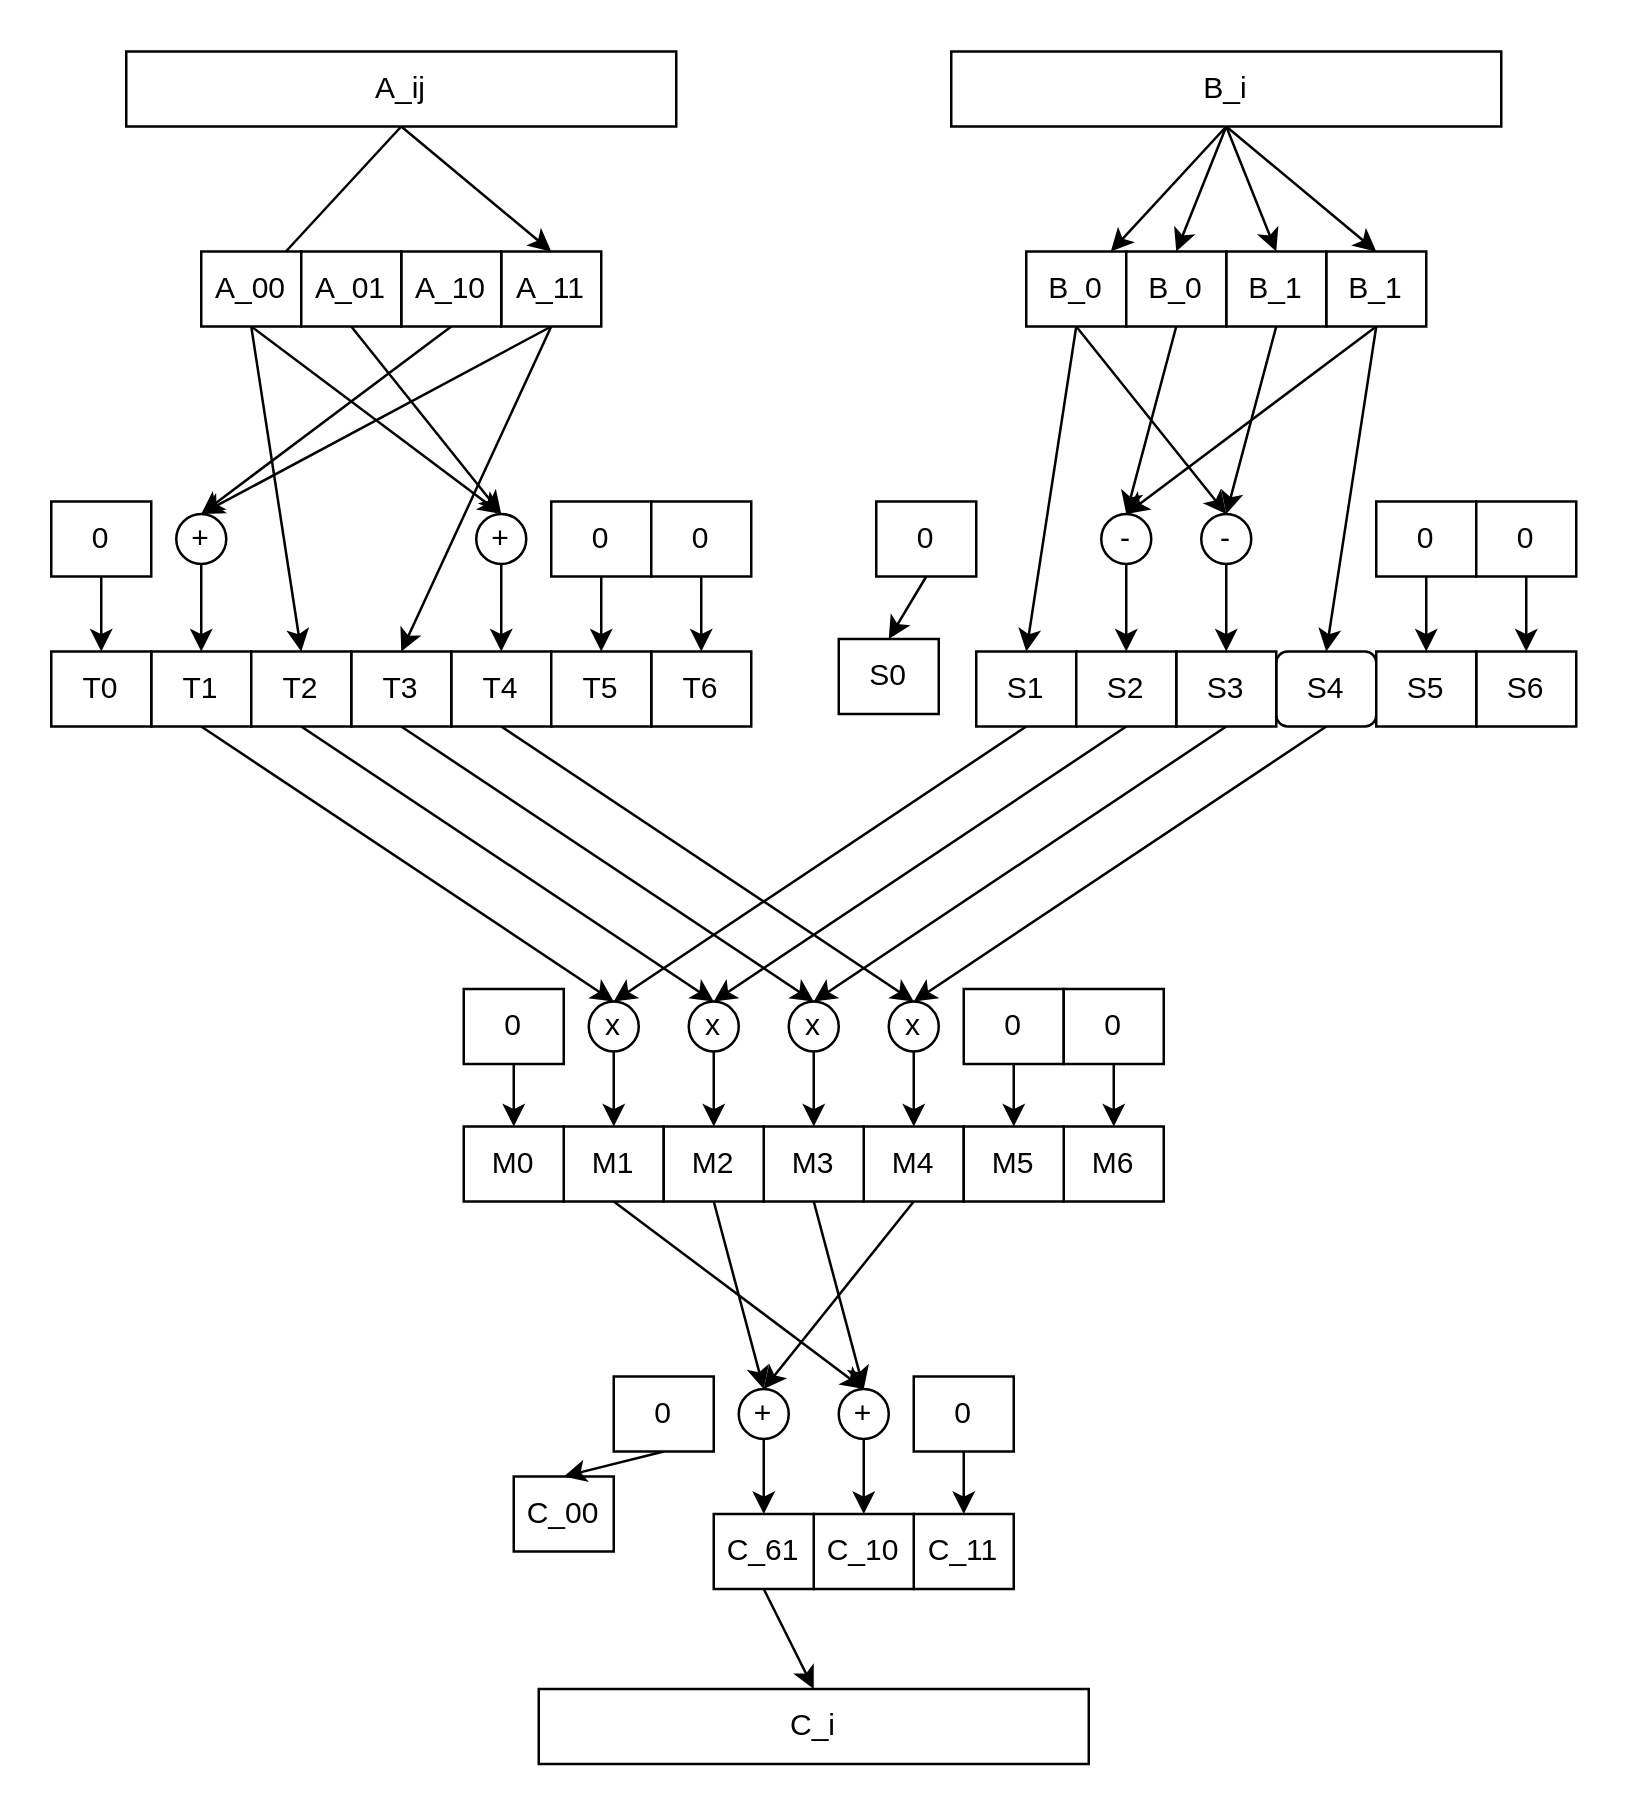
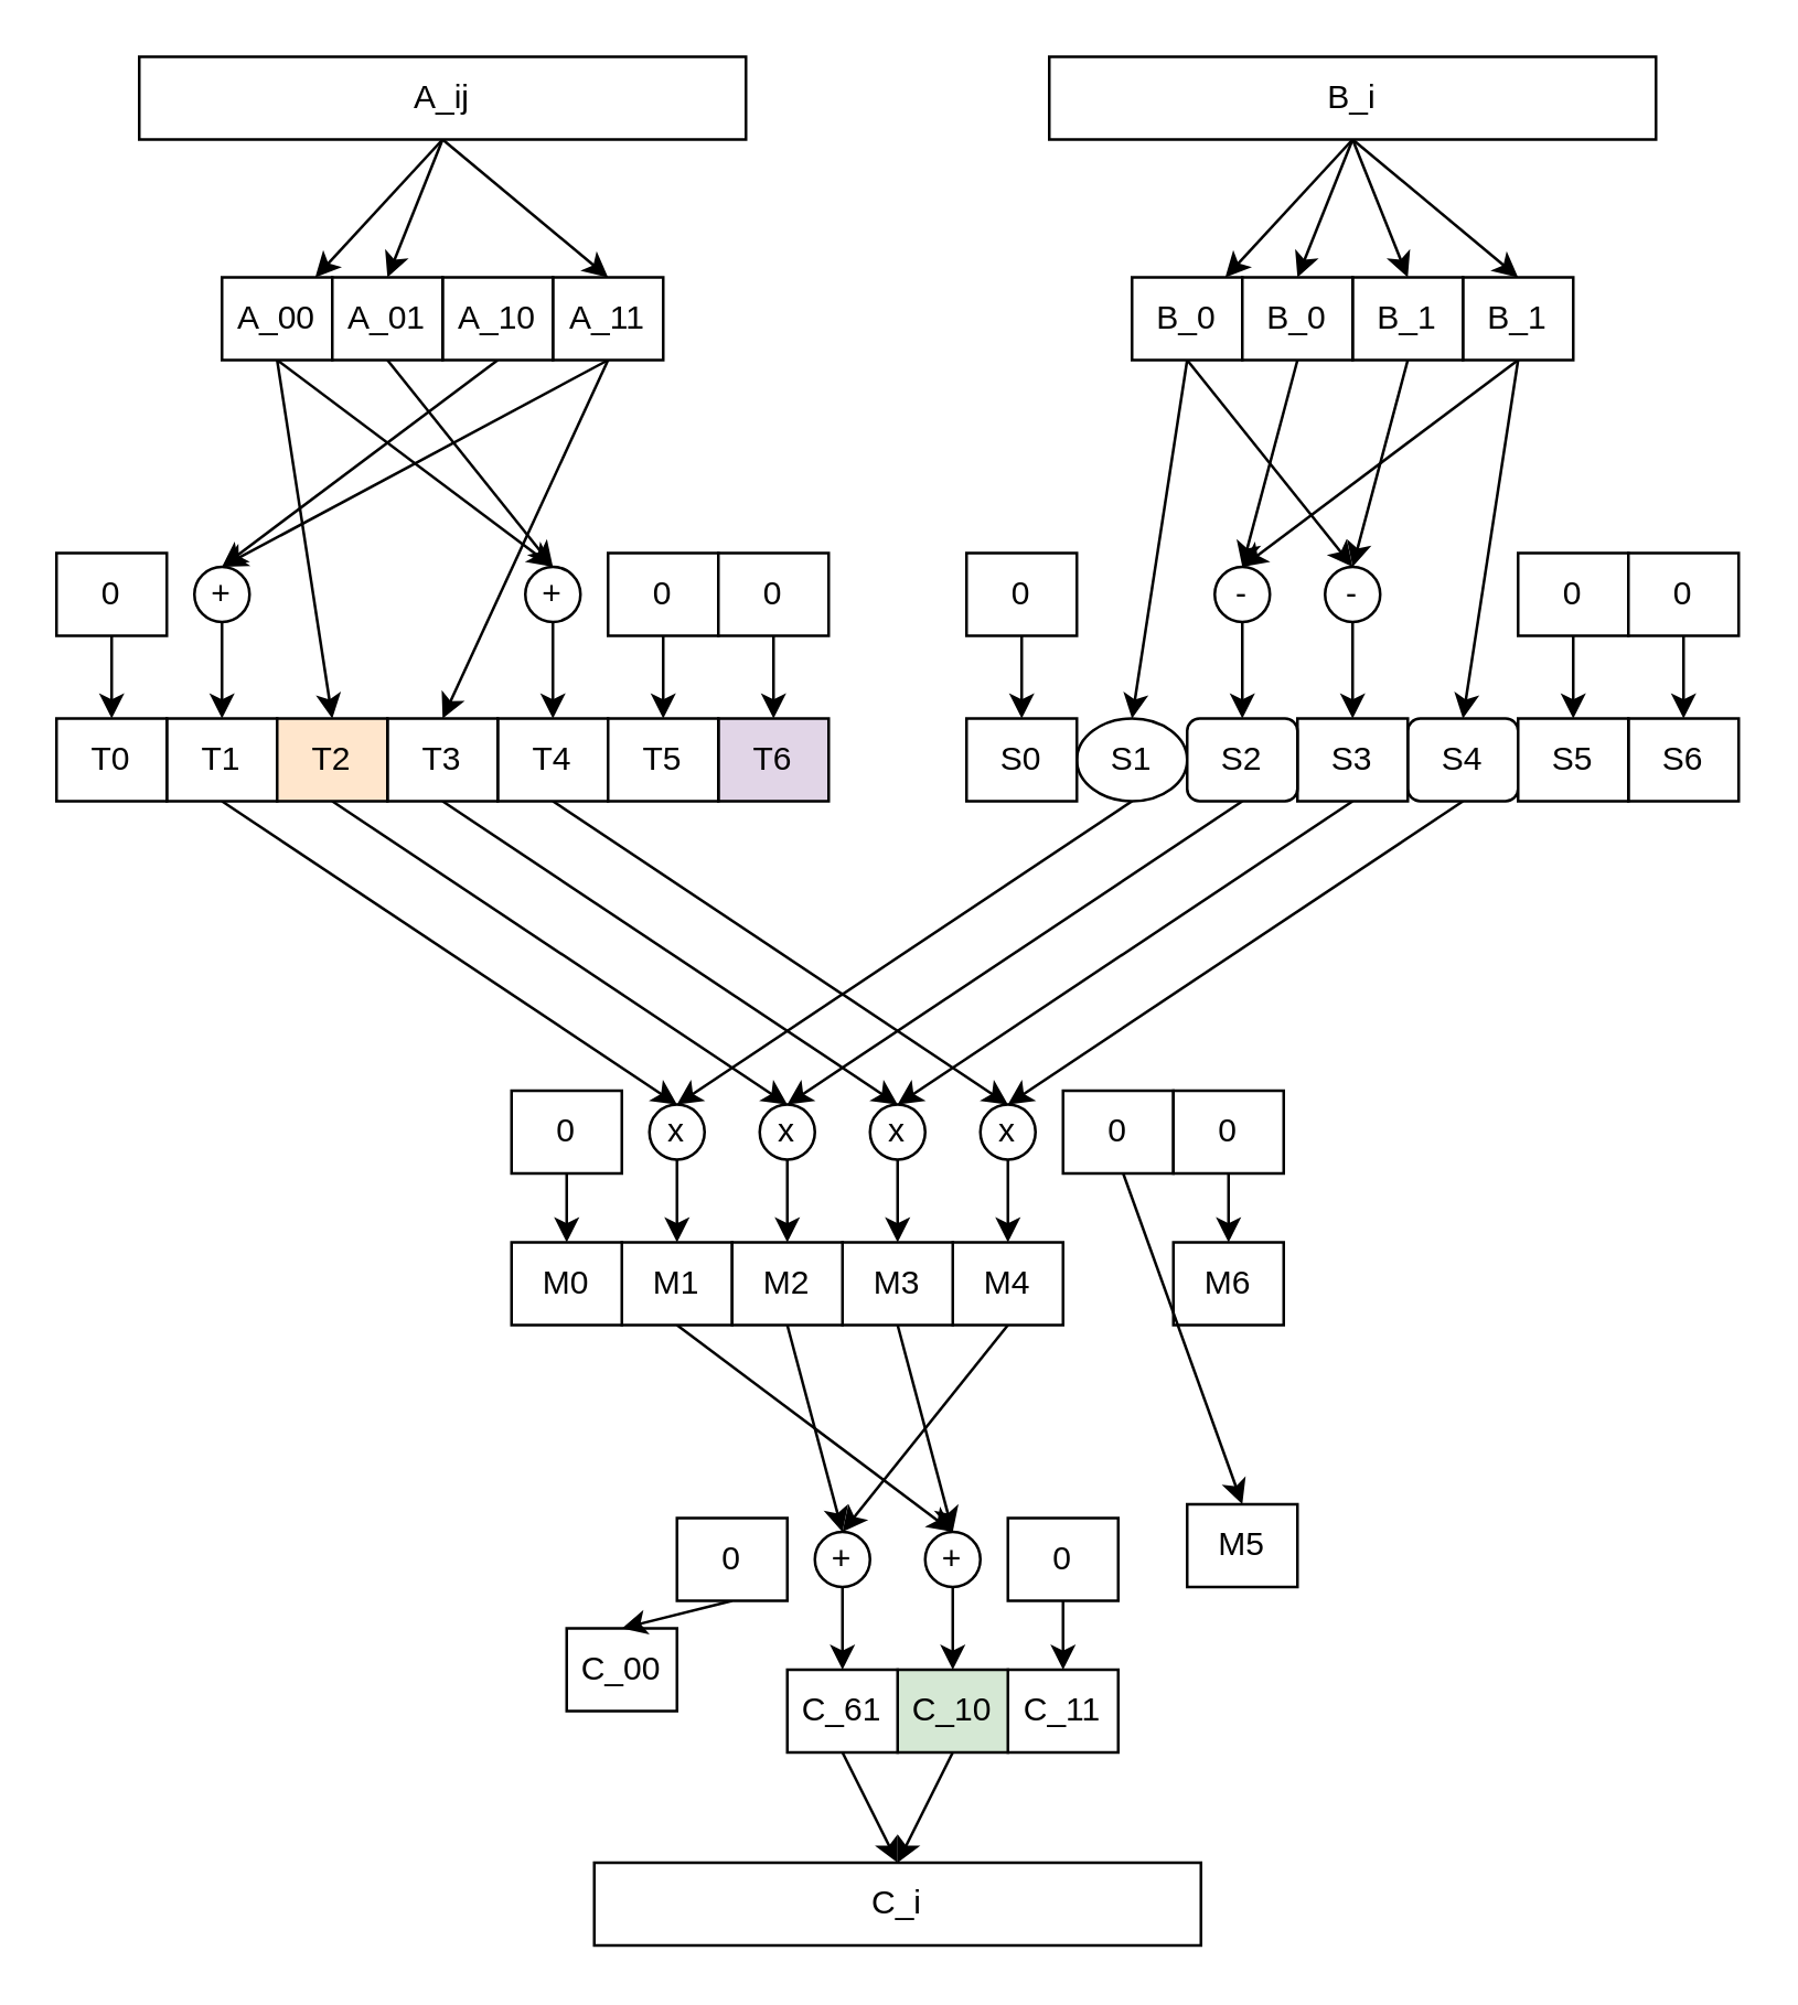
+ <mxCell id="3" style="edgeStyle=none;rounded=0;orthogonalLoop=1;jettySize=auto;html=1;exitX=0.5;exitY=1;exitDx=0;exitDy=0;entryX=0.5;entryY=0;entryDx=0;entryDy=0;" parent="1" source="5" target="15" edge="1"><mxGeometry relative="1" as="geometry" /></mxCell>
- <mxCell id="2" style="edgeStyle=none;rounded=0;orthogonalLoop=1;jettySize=auto;html=1;exitX=0.5;exitY=1;exitDx=0;exitDy=0;endArrow=none;" parent="1" source="5" target="8" edge="1"><mxGeometry relative="1" as="geometry" /></mxCell>
+ <mxCell id="2" style="edgeStyle=none;rounded=0;orthogonalLoop=1;jettySize=auto;html=1;exitX=0.5;exitY=1;exitDx=0;exitDy=0;" parent="1" source="5" target="8" edge="1"><mxGeometry relative="1" as="geometry" /></mxCell>
- <mxCell id="58" value="S0" style="rounded=0;whiteSpace=wrap;html=1;" parent="1" vertex="1"><mxGeometry x="335" y="255" width="40" height="30" as="geometry" /></mxCell>
+ <mxCell id="58" value="S0" style="rounded=0;whiteSpace=wrap;html=1;" parent="1" vertex="1"><mxGeometry x="350" y="260" width="40" height="30" as="geometry" /></mxCell>
- <mxCell id="38" value="T2" style="rounded=0;whiteSpace=wrap;html=1;" parent="1" vertex="1"><mxGeometry x="100" y="260" width="40" height="30" as="geometry" /></mxCell>
+ <mxCell id="38" value="T2" style="rounded=0;whiteSpace=wrap;html=1;fillColor=#ffe6cc;" parent="1" vertex="1"><mxGeometry x="100" y="260" width="40" height="30" as="geometry" /></mxCell>
- <mxCell id="39" value="T6" style="rounded=0;whiteSpace=wrap;html=1;" parent="1" vertex="1"><mxGeometry x="260" y="260" width="40" height="30" as="geometry" /></mxCell>
+ <mxCell id="39" value="T6" style="rounded=0;whiteSpace=wrap;html=1;fillColor=#e1d5e7;" parent="1" vertex="1"><mxGeometry x="260" y="260" width="40" height="30" as="geometry" /></mxCell>
- <mxCell id="50" value="S1" style="rounded=0;whiteSpace=wrap;html=1;" parent="1" vertex="1"><mxGeometry x="390" y="260" width="40" height="30" as="geometry" /></mxCell>
+ <mxCell id="50" value="S1" style="ellipse;whiteSpace=wrap;html=1;" parent="1" vertex="1"><mxGeometry x="390" y="260" width="40" height="30" as="geometry" /></mxCell>
- <mxCell id="56" value="S2" style="rounded=0;whiteSpace=wrap;html=1;" parent="1" vertex="1"><mxGeometry x="430" y="260" width="40" height="30" as="geometry" /></mxCell>
+ <mxCell id="56" value="S2" style="whiteSpace=wrap;html=1;rounded=1;" parent="1" vertex="1"><mxGeometry x="430" y="260" width="40" height="30" as="geometry" /></mxCell>
- <mxCell id="77" value="M5" style="rounded=0;whiteSpace=wrap;html=1;" parent="1" vertex="1"><mxGeometry x="385" y="450" width="40" height="30" as="geometry" /></mxCell>
+ <mxCell id="77" value="M5" style="rounded=0;whiteSpace=wrap;html=1;" parent="1" vertex="1"><mxGeometry x="430" y="545" width="40" height="30" as="geometry" /></mxCell>
- <mxCell id="92" value="C_10" style="rounded=0;whiteSpace=wrap;html=1;" parent="1" vertex="1"><mxGeometry x="325" y="605" width="40" height="30" as="geometry" /></mxCell>
+ <mxCell id="92" value="C_10" style="rounded=0;whiteSpace=wrap;html=1;fillColor=#d5e8d4;" parent="1" vertex="1"><mxGeometry x="325" y="605" width="40" height="30" as="geometry" /></mxCell>
+ <mxCell id="91" style="edgeStyle=none;rounded=0;orthogonalLoop=1;jettySize=auto;html=1;exitX=0.5;exitY=1;exitDx=0;exitDy=0;entryX=0.5;entryY=0;entryDx=0;entryDy=0;" parent="1" source="92" target="100" edge="1"><mxGeometry relative="1" as="geometry" /></mxCell>
